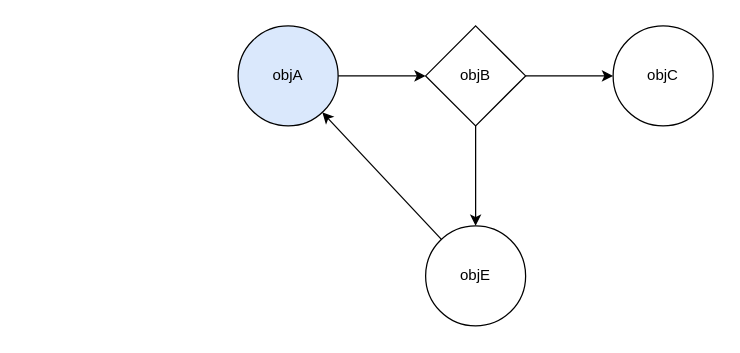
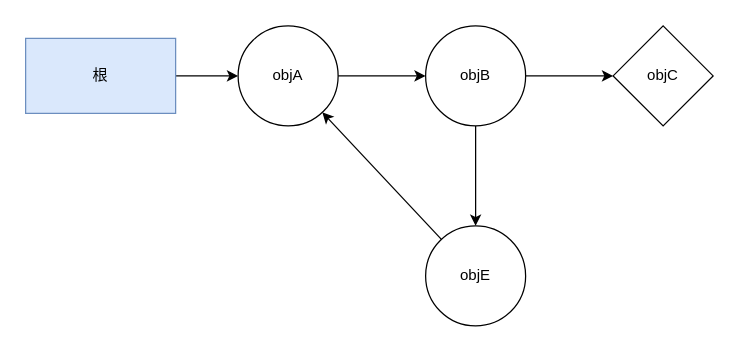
+ <mxCell id="3" value="根" style="rounded=0;whiteSpace=wrap;html=1;fillColor=#dae8fc;strokeColor=#6c8ebf;" vertex="1" parent="1"><mxGeometry x="20" y="30" width="120" height="60" as="geometry" /></mxCell>
+ <mxCell id="2" value="" style="edgeStyle=orthogonalEdgeStyle;rounded=0;orthogonalLoop=1;jettySize=auto;html=1;" edge="1" parent="1" source="3" target="5"><mxGeometry relative="1" as="geometry" /></mxCell>
- <mxCell id="5" value="objA" style="ellipse;whiteSpace=wrap;html=1;aspect=fixed;fillColor=#dae8fc;" vertex="1" parent="1"><mxGeometry x="190" y="20" width="80" height="80" as="geometry" /></mxCell>
+ <mxCell id="5" value="objA" style="ellipse;whiteSpace=wrap;html=1;aspect=fixed;" vertex="1" parent="1"><mxGeometry x="190" y="20" width="80" height="80" as="geometry" /></mxCell>
- <mxCell id="8" value="objB" style="rhombus;whiteSpace=wrap;html=1;aspect=fixed;" vertex="1" parent="1"><mxGeometry x="340" y="20" width="80" height="80" as="geometry" /></mxCell>
+ <mxCell id="8" value="objB" style="ellipse;whiteSpace=wrap;html=1;aspect=fixed;" vertex="1" parent="1"><mxGeometry x="340" y="20" width="80" height="80" as="geometry" /></mxCell>
- <mxCell id="11" value="objC" style="ellipse;whiteSpace=wrap;html=1;aspect=fixed;" vertex="1" parent="1"><mxGeometry x="490" y="20" width="80" height="80" as="geometry" /></mxCell>
+ <mxCell id="11" value="objC" style="rhombus;whiteSpace=wrap;html=1;aspect=fixed;" vertex="1" parent="1"><mxGeometry x="490" y="20" width="80" height="80" as="geometry" /></mxCell>
